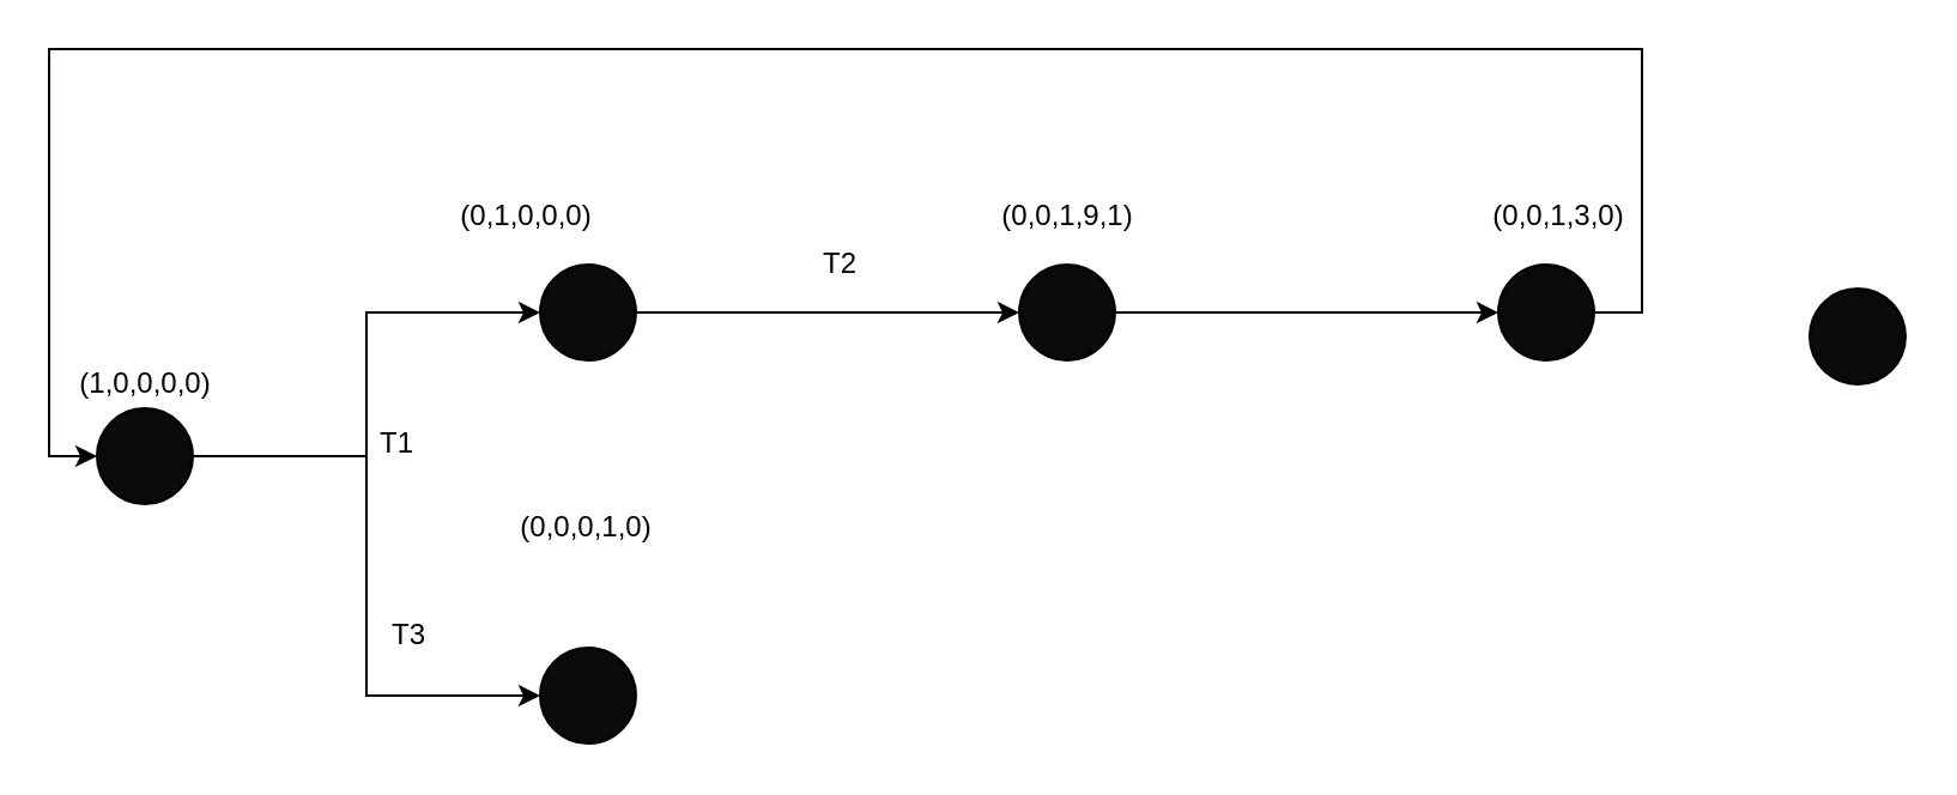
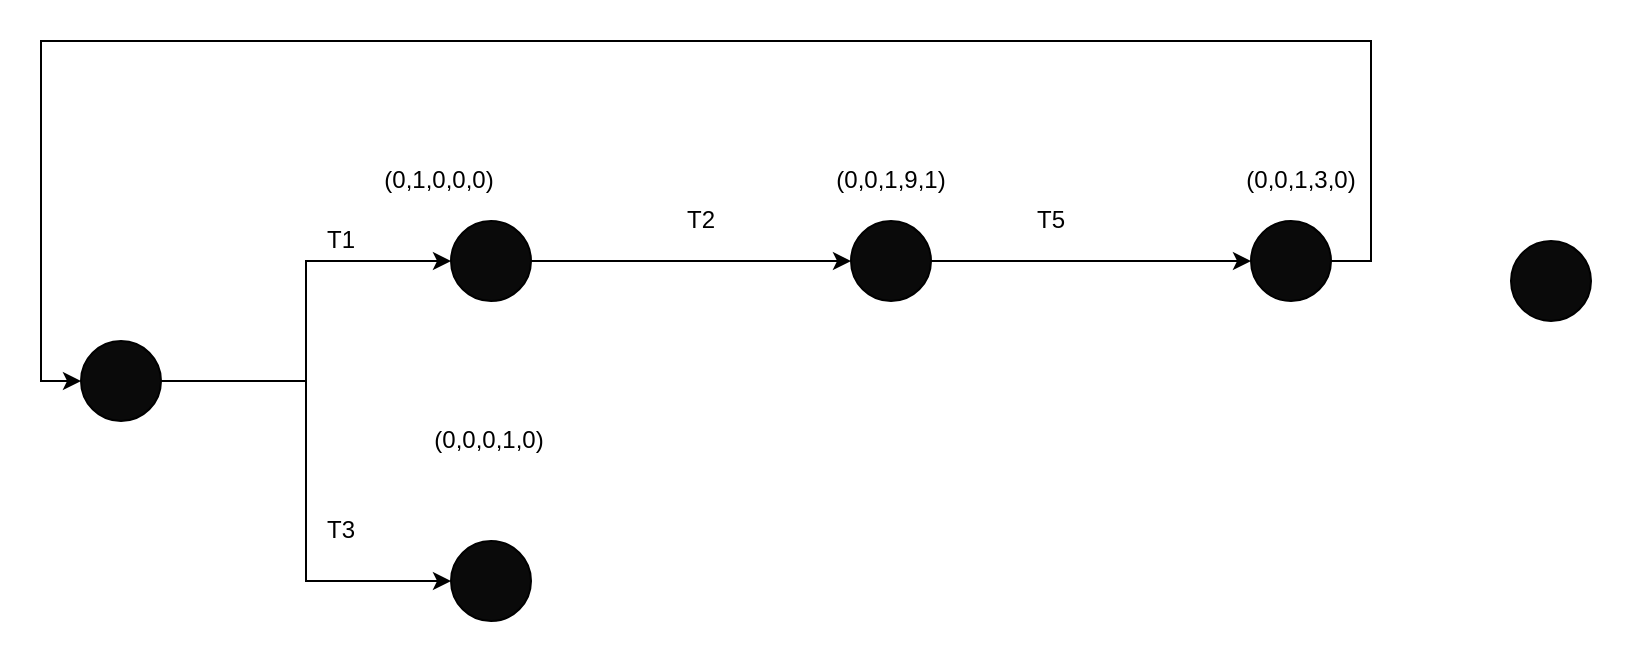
+ <mxCell id="18" value="T5" style="text;html=1;align=center;verticalAlign=middle;resizable=0;points=[];autosize=1;strokeColor=none;fillColor=none;" vertex="1" parent="1"><mxGeometry x="510" y="100" width="30" height="20" as="geometry" /></mxCell>
- <mxCell id="7" value="(1,0,0,0,0)" style="text;html=1;align=center;verticalAlign=middle;resizable=0;points=[];autosize=1;strokeColor=none;fillColor=none;" vertex="1" parent="1"><mxGeometry x="25" y="150" width="70" height="20" as="geometry" /></mxCell>
- <mxCell id="9" value="T1" style="text;html=1;align=center;verticalAlign=middle;resizable=0;points=[];autosize=1;strokeColor=none;fillColor=none;" vertex="1" parent="1"><mxGeometry x="150" y="175" width="30" height="20" as="geometry" /></mxCell>
+ <mxCell id="9" value="T1" style="text;html=1;align=center;verticalAlign=middle;resizable=0;points=[];autosize=1;strokeColor=none;fillColor=none;" vertex="1" parent="1"><mxGeometry x="155" y="110" width="30" height="20" as="geometry" /></mxCell>
